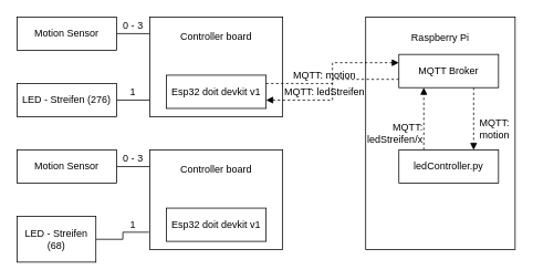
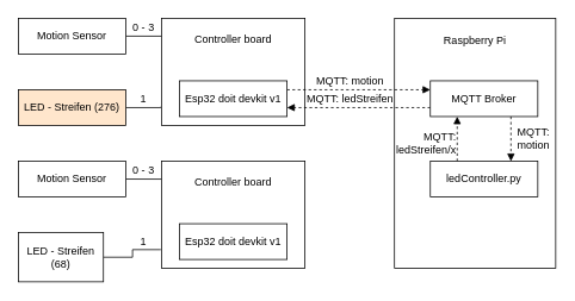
- <mxCell id="22" value="MQTT Broker" style="rounded=0;whiteSpace=wrap;html=1;" vertex="1" parent="1"><mxGeometry x="480" y="65" width="120" height="40" as="geometry" /></mxCell>
+ <mxCell id="22" value="MQTT Broker" style="rounded=0;whiteSpace=wrap;html=1;" vertex="1" parent="1"><mxGeometry x="480" y="90" width="120" height="40" as="geometry" /></mxCell>
- <mxCell id="5" value="LED - Streifen (276)" style="rounded=0;whiteSpace=wrap;html=1;" vertex="1" parent="1"><mxGeometry x="20" y="100" width="120" height="40" as="geometry" /></mxCell>
+ <mxCell id="5" value="LED - Streifen (276)" style="rounded=0;whiteSpace=wrap;html=1;fillColor=#ffe6cc;" vertex="1" parent="1"><mxGeometry x="20" y="100" width="120" height="40" as="geometry" /></mxCell>
